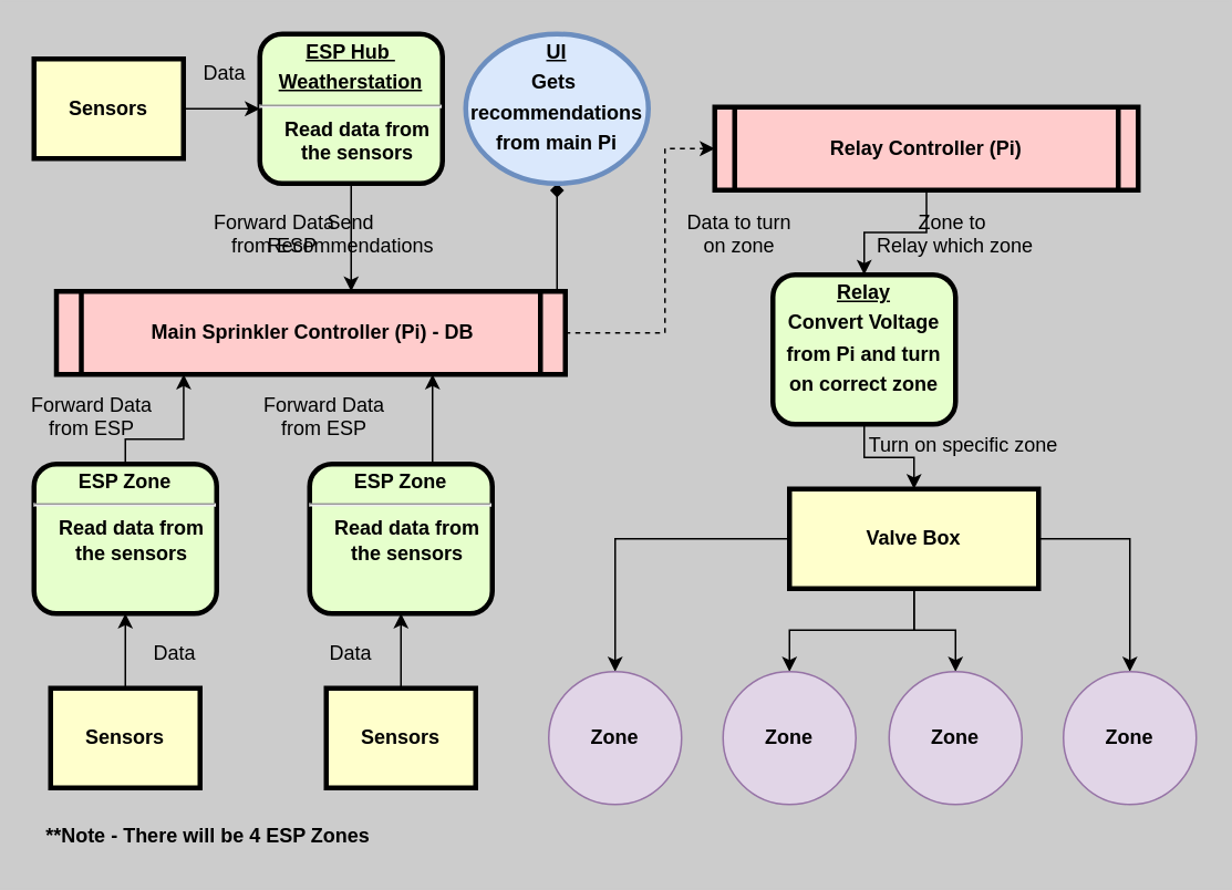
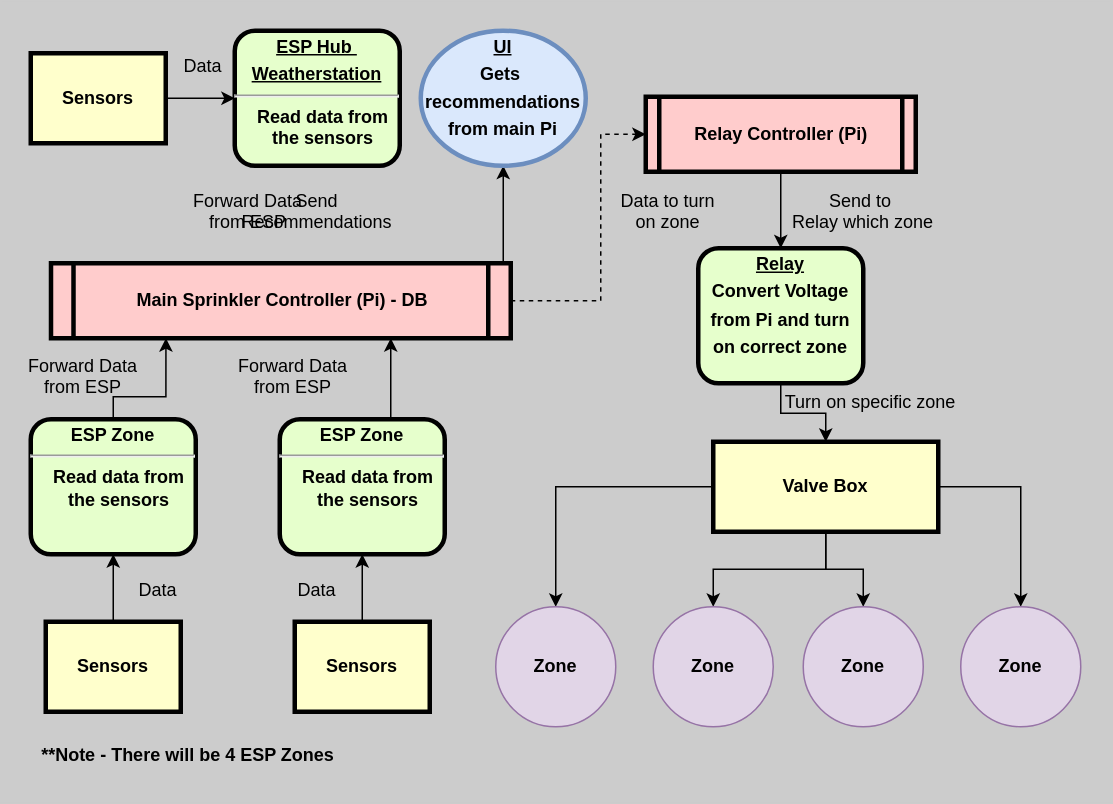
- <mxCell id="25" value="Relay Controller (Pi)" style="shape=process;whiteSpace=wrap;align=center;verticalAlign=middle;size=0.048;fontStyle=1;strokeWidth=3;fillColor=#FFCCCC" vertex="1" parent="1"><mxGeometry x="430" y="64" width="255" height="50" as="geometry" /></mxCell>
+ <mxCell id="25" value="Relay Controller (Pi)" style="shape=process;whiteSpace=wrap;align=center;verticalAlign=middle;size=0.048;fontStyle=1;strokeWidth=3;fillColor=#FFCCCC" vertex="1" parent="1"><mxGeometry x="430" y="64" width="180" height="50" as="geometry" /></mxCell>
- <mxCell id="7" style="edgeStyle=orthogonalEdgeStyle;rounded=0;orthogonalLoop=1;jettySize=auto;html=1;entryX=0.5;entryY=1;entryDx=0;entryDy=0;endArrow=diamond;" edge="1" parent="1" source="8" target="37"><mxGeometry relative="1" as="geometry"><Array as="points"><mxPoint x="335" y="154" /><mxPoint x="335" y="154" /></Array></mxGeometry></mxCell>
+ <mxCell id="7" style="edgeStyle=orthogonalEdgeStyle;rounded=0;orthogonalLoop=1;jettySize=auto;html=1;entryX=0.5;entryY=1;entryDx=0;entryDy=0;" edge="1" parent="1" source="8" target="37"><mxGeometry relative="1" as="geometry"><Array as="points"><mxPoint x="335" y="154" /><mxPoint x="335" y="154" /></Array></mxGeometry></mxCell>
- <mxCell id="40" value="Zone to &#10;Relay which zone" style="text;spacingTop=-5;align=center" vertex="1" parent="1"><mxGeometry x="560" y="125" width="30" height="20" as="geometry" /></mxCell>
+ <mxCell id="40" value="Send to &#10;Relay which zone" style="text;spacingTop=-5;align=center" vertex="1" parent="1"><mxGeometry x="560" y="125" width="30" height="20" as="geometry" /></mxCell>
- <mxCell id="2" value="" style="edgeStyle=orthogonalEdgeStyle;rounded=0;orthogonalLoop=1;jettySize=auto;html=1;" edge="1" parent="1" source="3" target="8"><mxGeometry relative="1" as="geometry"><Array as="points"><mxPoint x="211" y="134" /><mxPoint x="211" y="134" /></Array></mxGeometry></mxCell>
